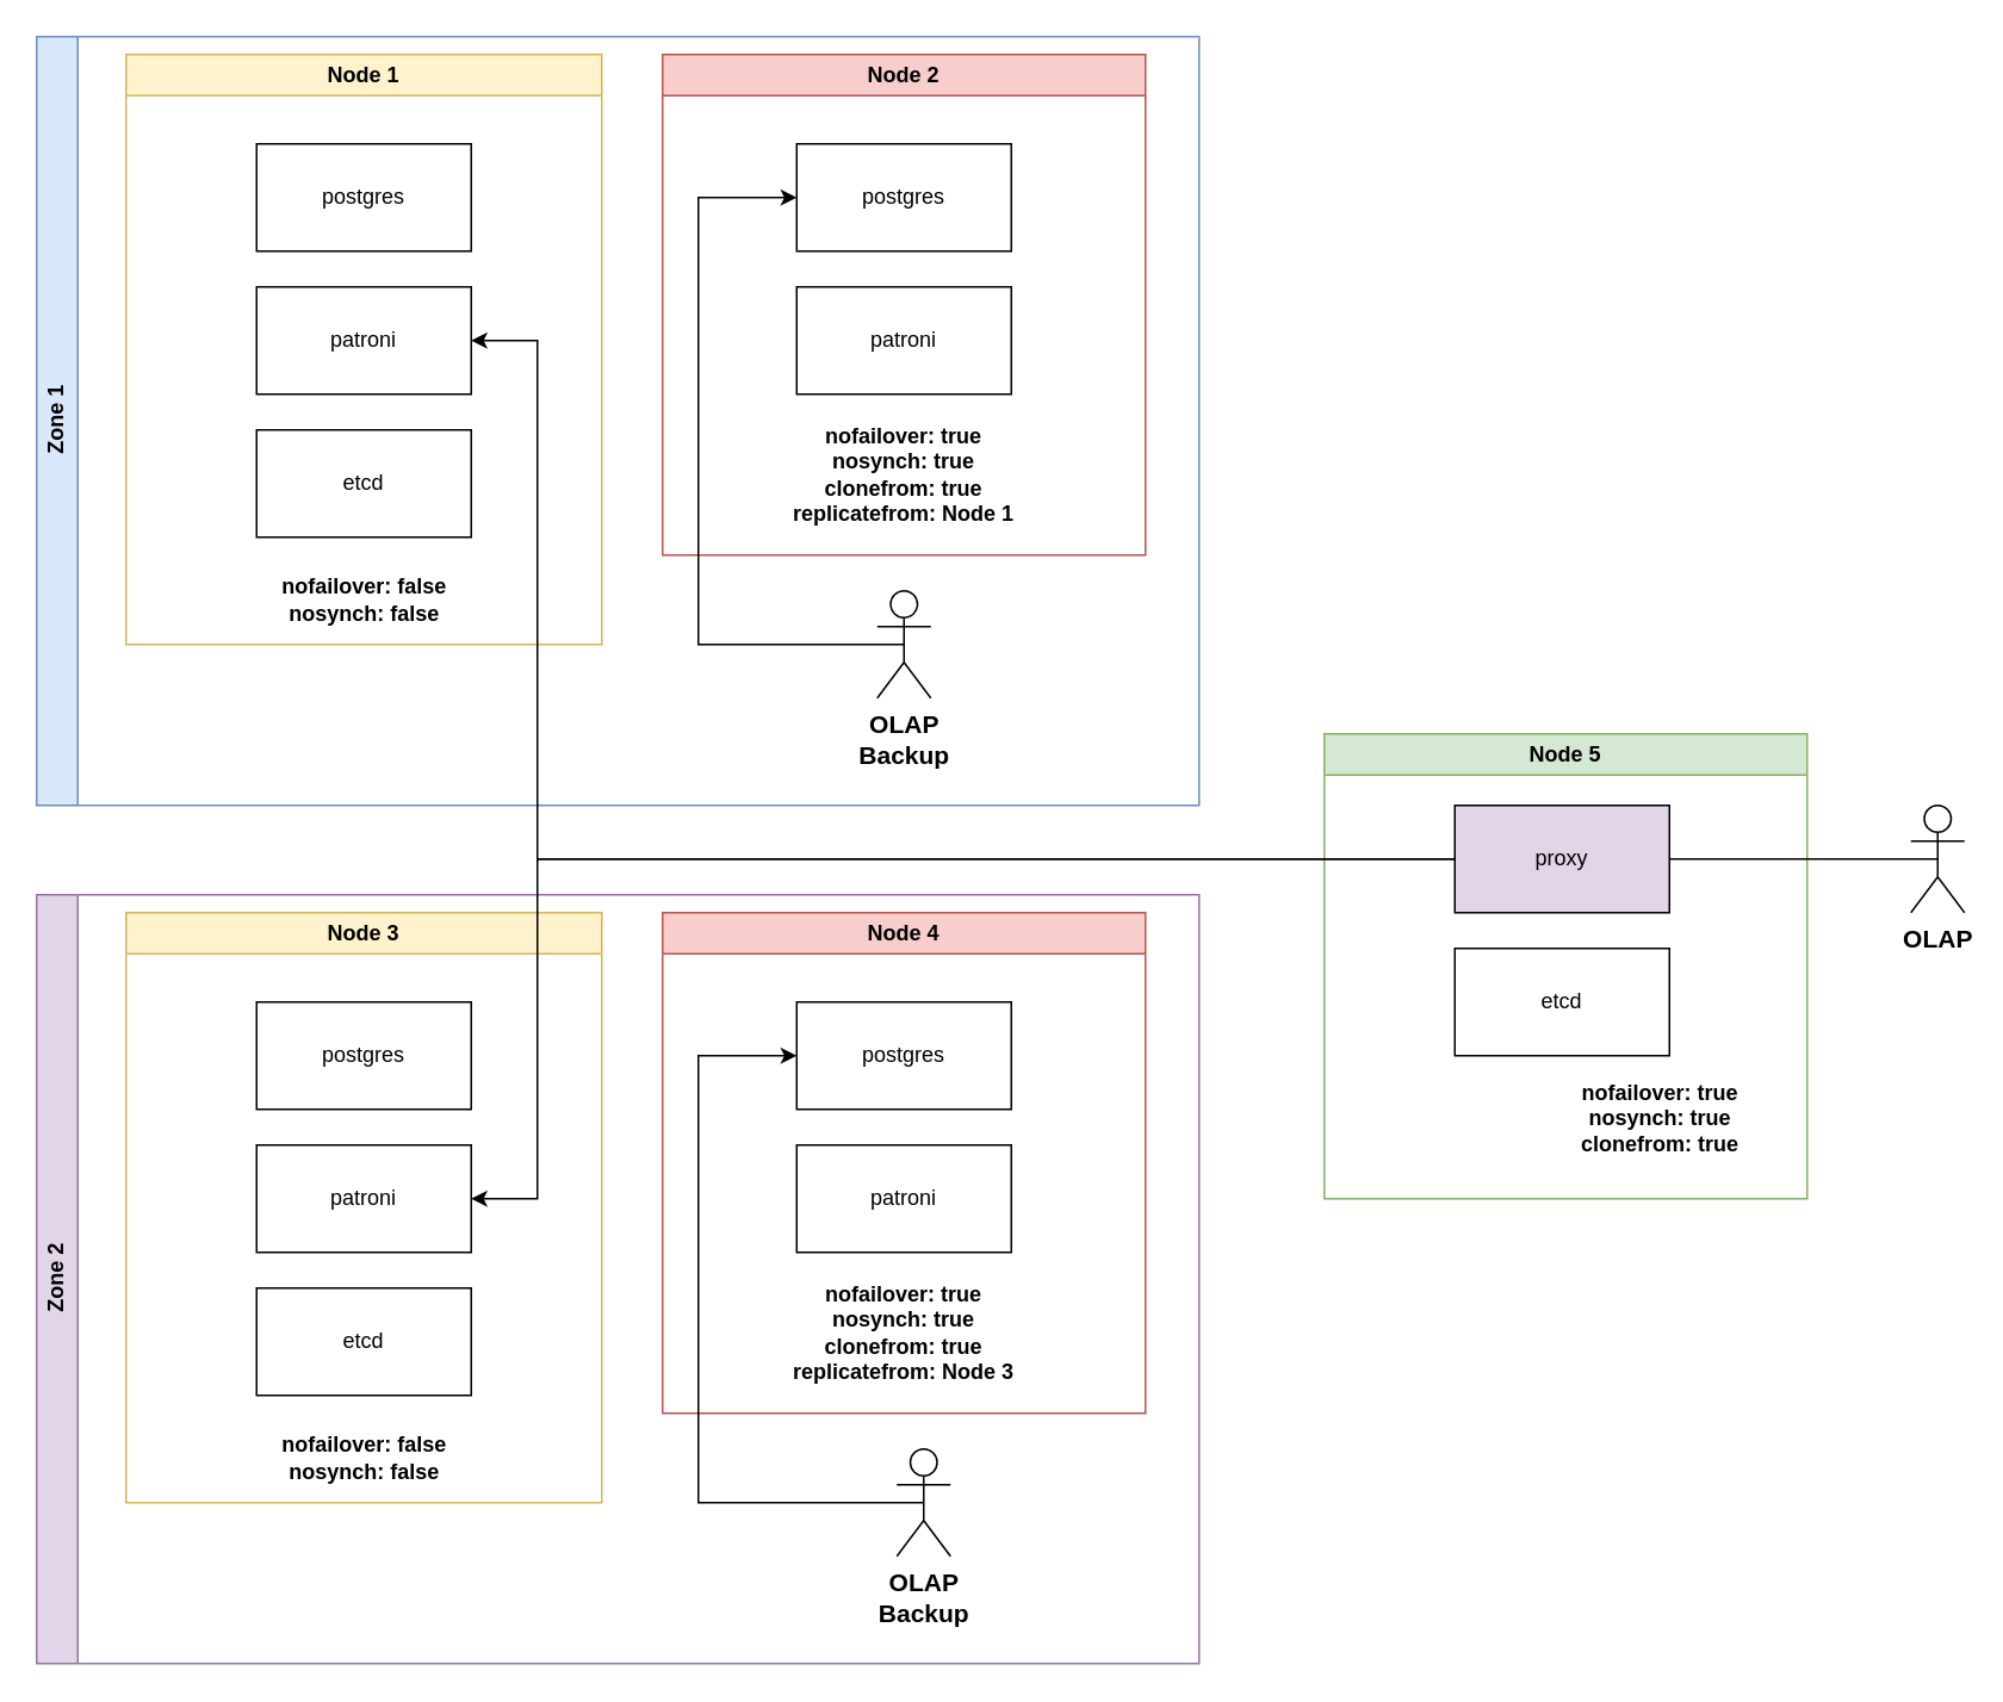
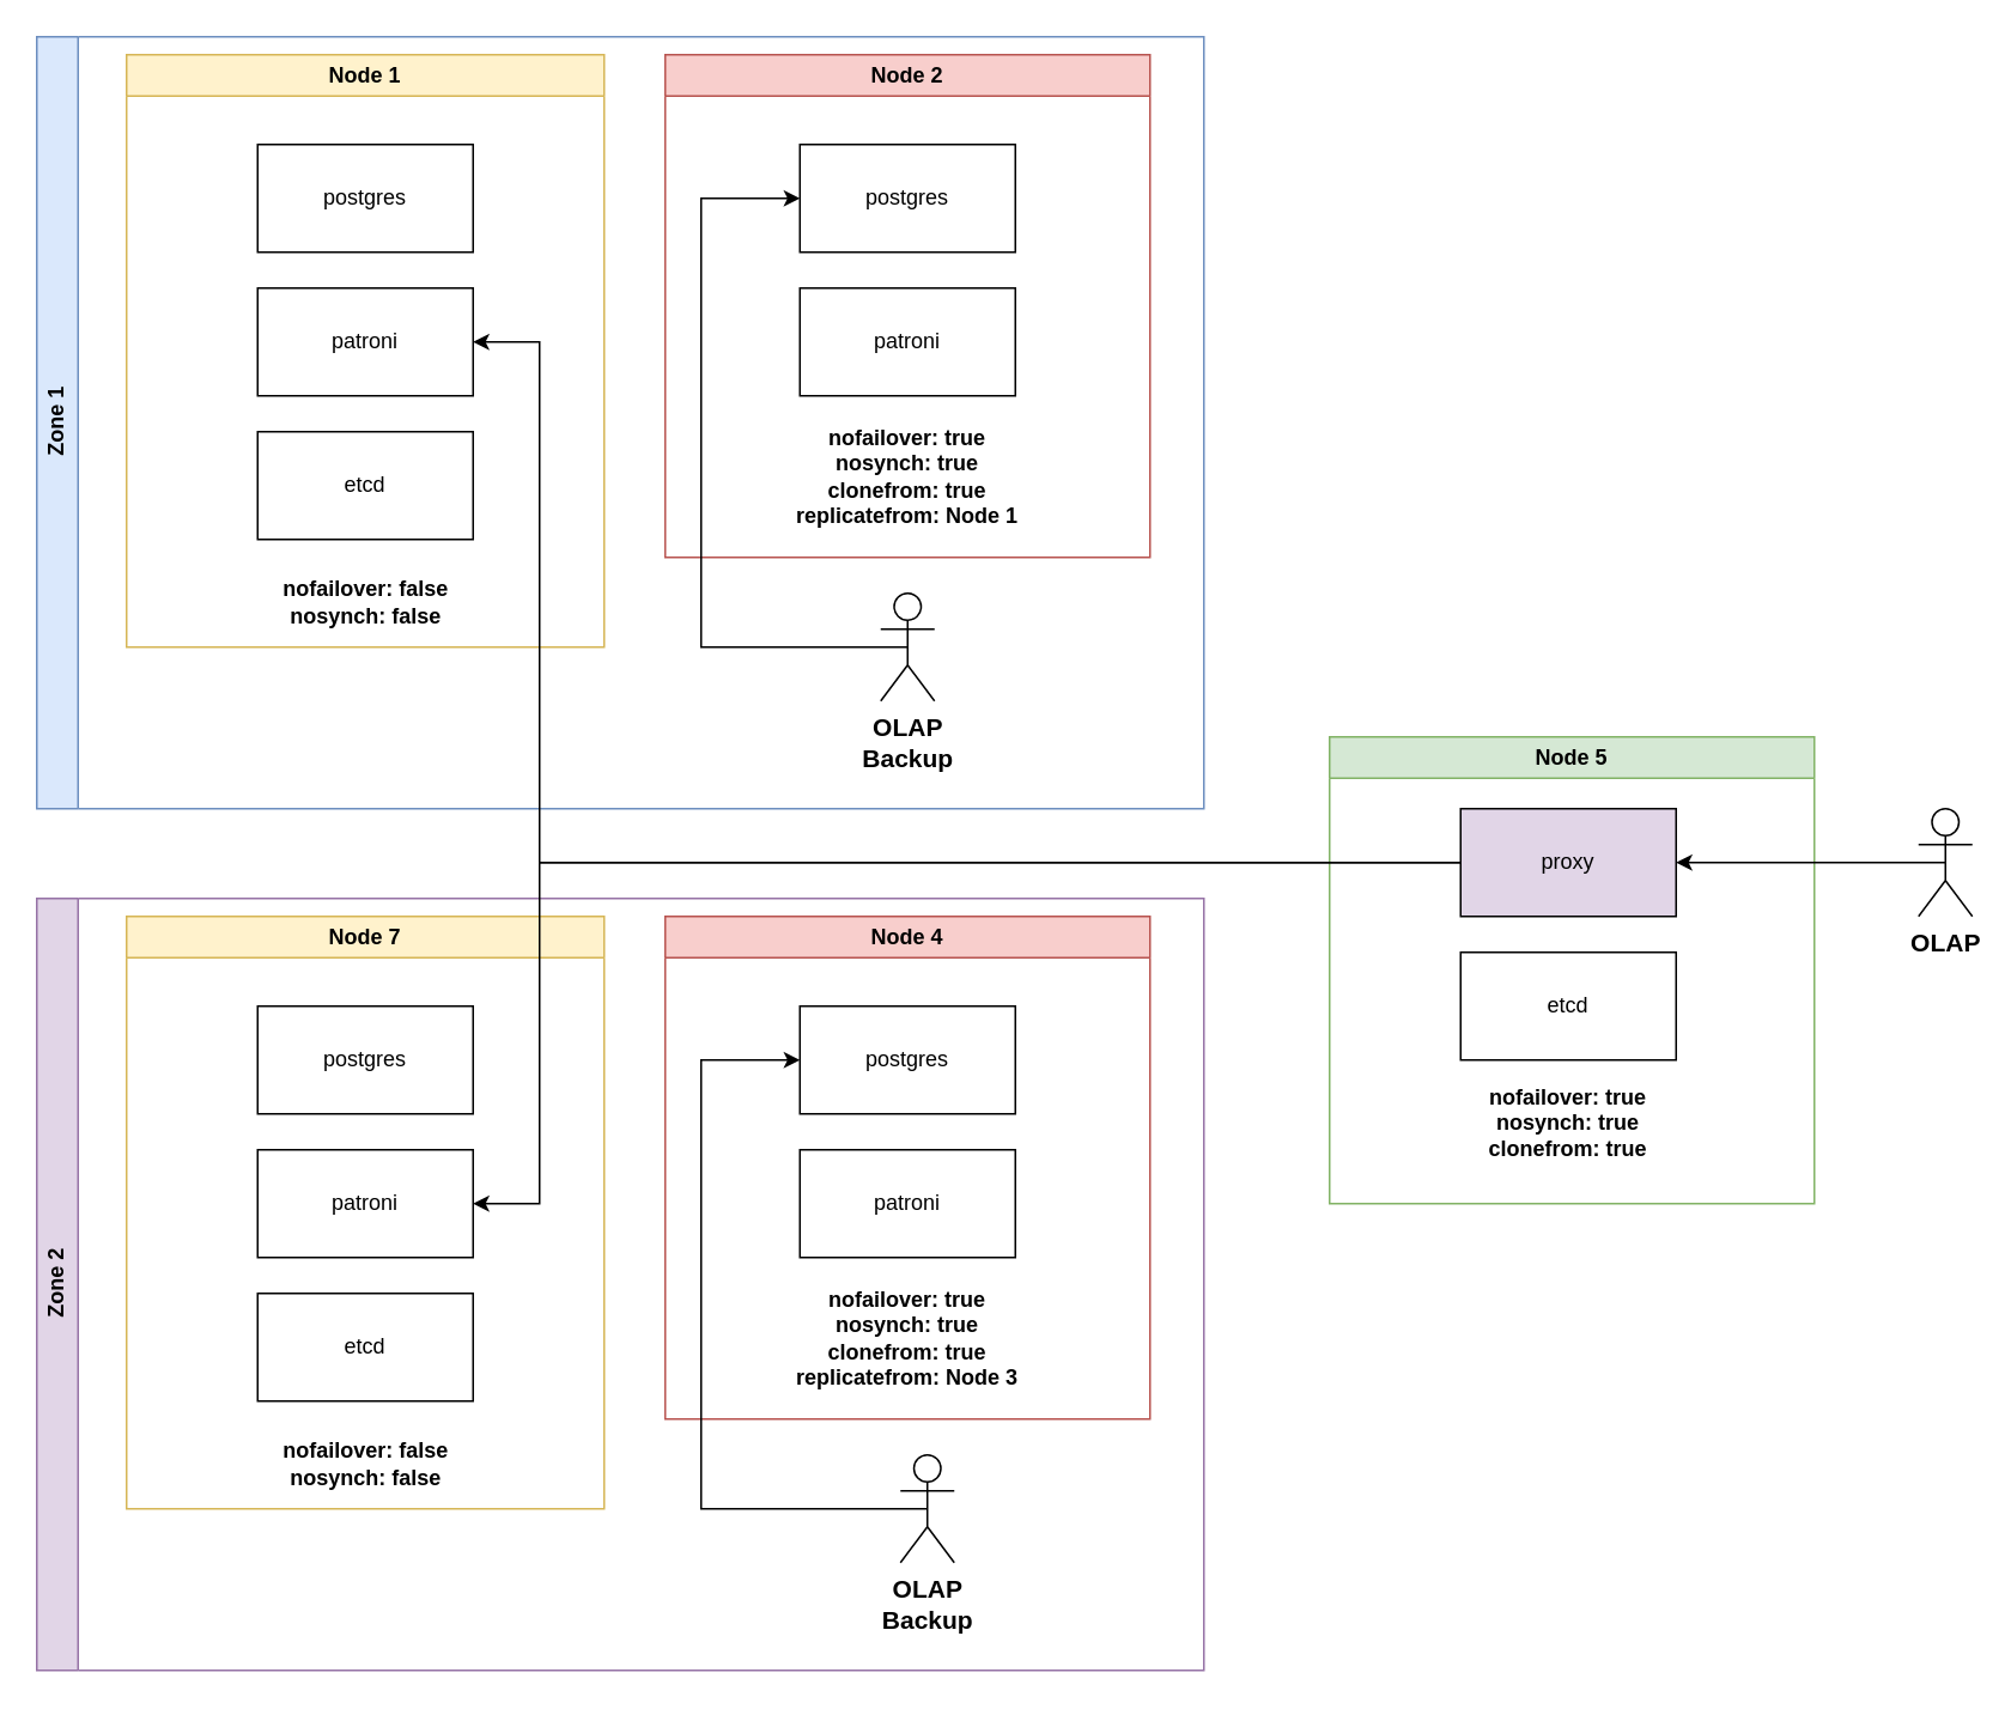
- <mxCell id="30" style="edgeStyle=orthogonalEdgeStyle;rounded=0;orthogonalLoop=1;jettySize=auto;html=1;exitX=0.5;exitY=0.5;exitDx=0;exitDy=0;exitPerimeter=0;entryX=1;entryY=0.5;entryDx=0;entryDy=0;endArrow=none;" edge="1" parent="1" source="31" target="29"><mxGeometry relative="1" as="geometry" /></mxCell>
+ <mxCell id="30" style="edgeStyle=orthogonalEdgeStyle;rounded=0;orthogonalLoop=1;jettySize=auto;html=1;exitX=0.5;exitY=0.5;exitDx=0;exitDy=0;exitPerimeter=0;entryX=1;entryY=0.5;entryDx=0;entryDy=0;" edge="1" parent="1" source="31" target="29"><mxGeometry relative="1" as="geometry" /></mxCell>
- <mxCell id="15" value="Node 3" style="swimlane;whiteSpace=wrap;html=1;fillColor=#fff2cc;strokeColor=#d6b656;" vertex="1" parent="14"><mxGeometry x="50" y="10" width="266" height="330" as="geometry" /></mxCell>
+ <mxCell id="15" value="Node 7" style="swimlane;whiteSpace=wrap;html=1;fillColor=#fff2cc;strokeColor=#d6b656;" vertex="1" parent="14"><mxGeometry x="50" y="10" width="266" height="330" as="geometry" /></mxCell>
- <mxCell id="28" value="&lt;b&gt;nofailover: true&lt;br&gt;nosynch: true&lt;br&gt;clonefrom: true&lt;br&gt;&lt;/b&gt;" style="text;html=1;strokeColor=none;fillColor=none;align=center;verticalAlign=middle;whiteSpace=wrap;rounded=0;" vertex="1" parent="26"><mxGeometry x="120.25" y="200" width="135.5" height="30" as="geometry" /></mxCell>
+ <mxCell id="28" value="&lt;b&gt;nofailover: true&lt;br&gt;nosynch: true&lt;br&gt;clonefrom: true&lt;br&gt;&lt;/b&gt;" style="text;html=1;strokeColor=none;fillColor=none;align=center;verticalAlign=middle;whiteSpace=wrap;rounded=0;" vertex="1" parent="26"><mxGeometry x="65.25" y="200" width="135.5" height="30" as="geometry" /></mxCell>
